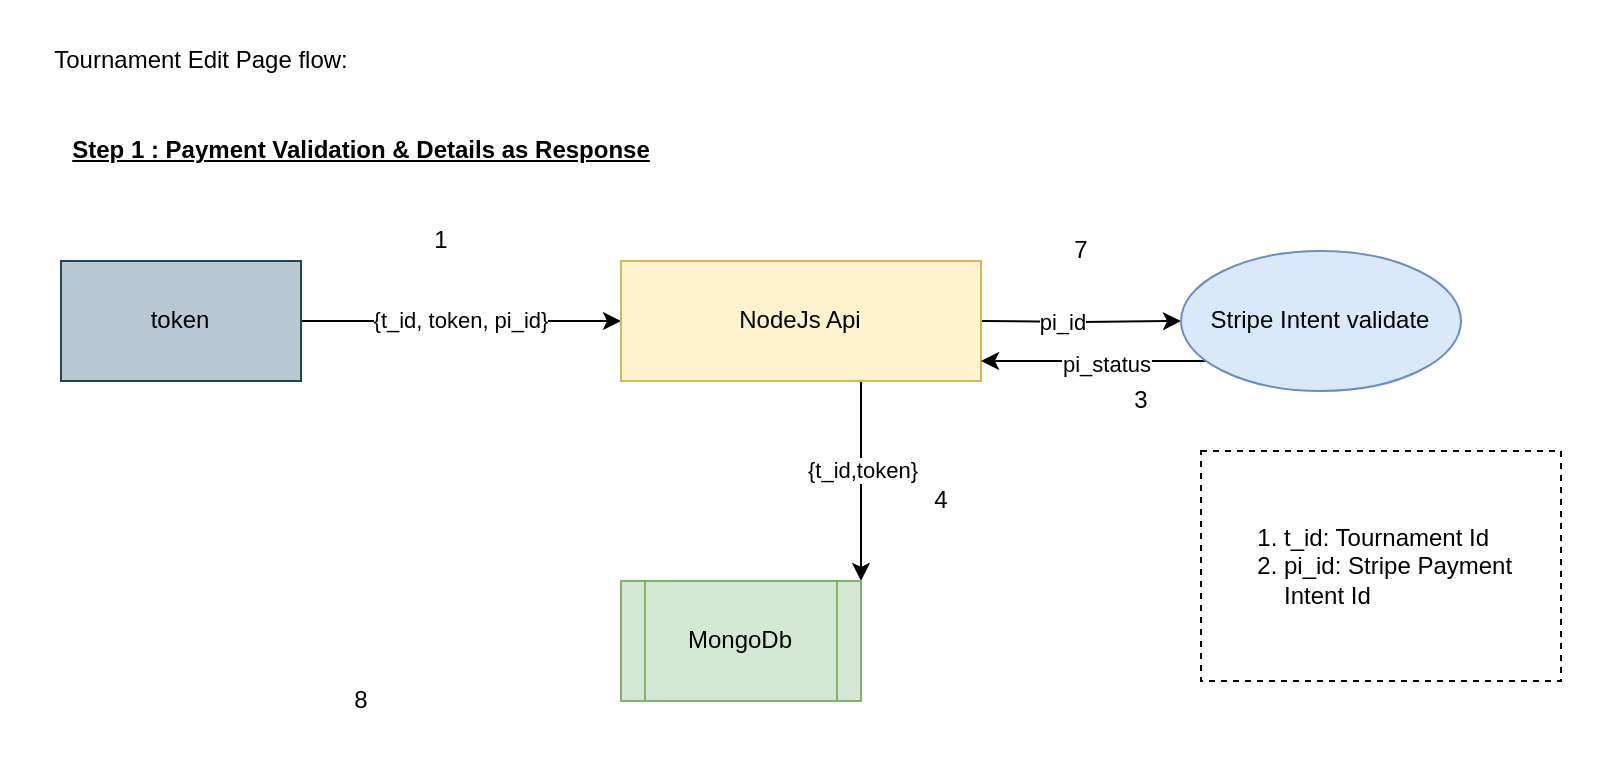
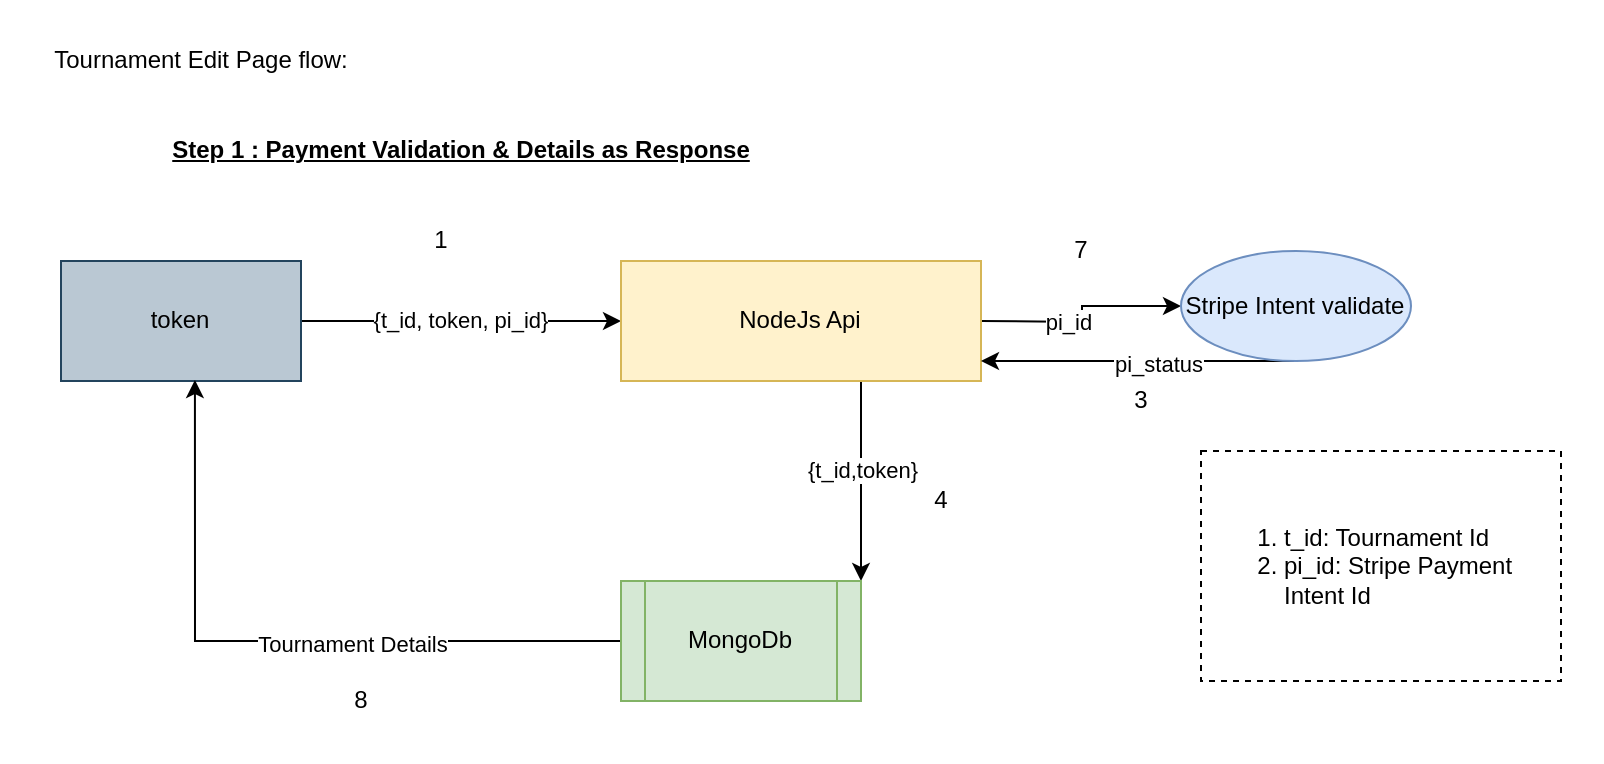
- <mxCell id="21" value="&lt;b&gt;&lt;u&gt;Step 1 : Payment Validation &amp;amp; Details as Response&lt;/u&gt;&lt;/b&gt;" style="text;html=1;align=center;verticalAlign=middle;resizable=0;points=[];autosize=1;strokeColor=none;fillColor=none;" vertex="1" parent="1"><mxGeometry x="30" y="65" width="300" height="20" as="geometry" /></mxCell>
+ <mxCell id="21" value="&lt;b&gt;&lt;u&gt;Step 1 : Payment Validation &amp;amp; Details as Response&lt;/u&gt;&lt;/b&gt;" style="text;html=1;align=center;verticalAlign=middle;resizable=0;points=[];autosize=1;strokeColor=none;fillColor=none;" vertex="1" parent="1"><mxGeometry x="80" y="65" width="300" height="20" as="geometry" /></mxCell>
- <mxCell id="12" value="Stripe Intent validate" style="ellipse;whiteSpace=wrap;html=1;fillColor=#dae8fc;strokeColor=#6c8ebf;" vertex="1" parent="1"><mxGeometry x="590" y="125" width="140" height="70" as="geometry" /></mxCell>
+ <mxCell id="12" value="Stripe Intent validate" style="ellipse;whiteSpace=wrap;html=1;fillColor=#dae8fc;strokeColor=#6c8ebf;" vertex="1" parent="1"><mxGeometry x="590" y="125" width="115" height="55" as="geometry" /></mxCell>
+ <mxCell id="13" value="" style="edgeStyle=orthogonalEdgeStyle;rounded=0;orthogonalLoop=1;jettySize=auto;html=1;entryX=0.558;entryY=0.992;entryDx=0;entryDy=0;entryPerimeter=0;" edge="1" parent="1" source="15" target="4"><mxGeometry relative="1" as="geometry"><mxPoint x="170" y="320" as="targetPoint" /></mxGeometry></mxCell>
+ <mxCell id="14" value="Tournament Details" style="edgeLabel;html=1;align=center;verticalAlign=middle;resizable=0;points=[];" vertex="1" connectable="0" parent="13"><mxGeometry x="-0.214" y="1" relative="1" as="geometry"><mxPoint as="offset" /></mxGeometry></mxCell>
